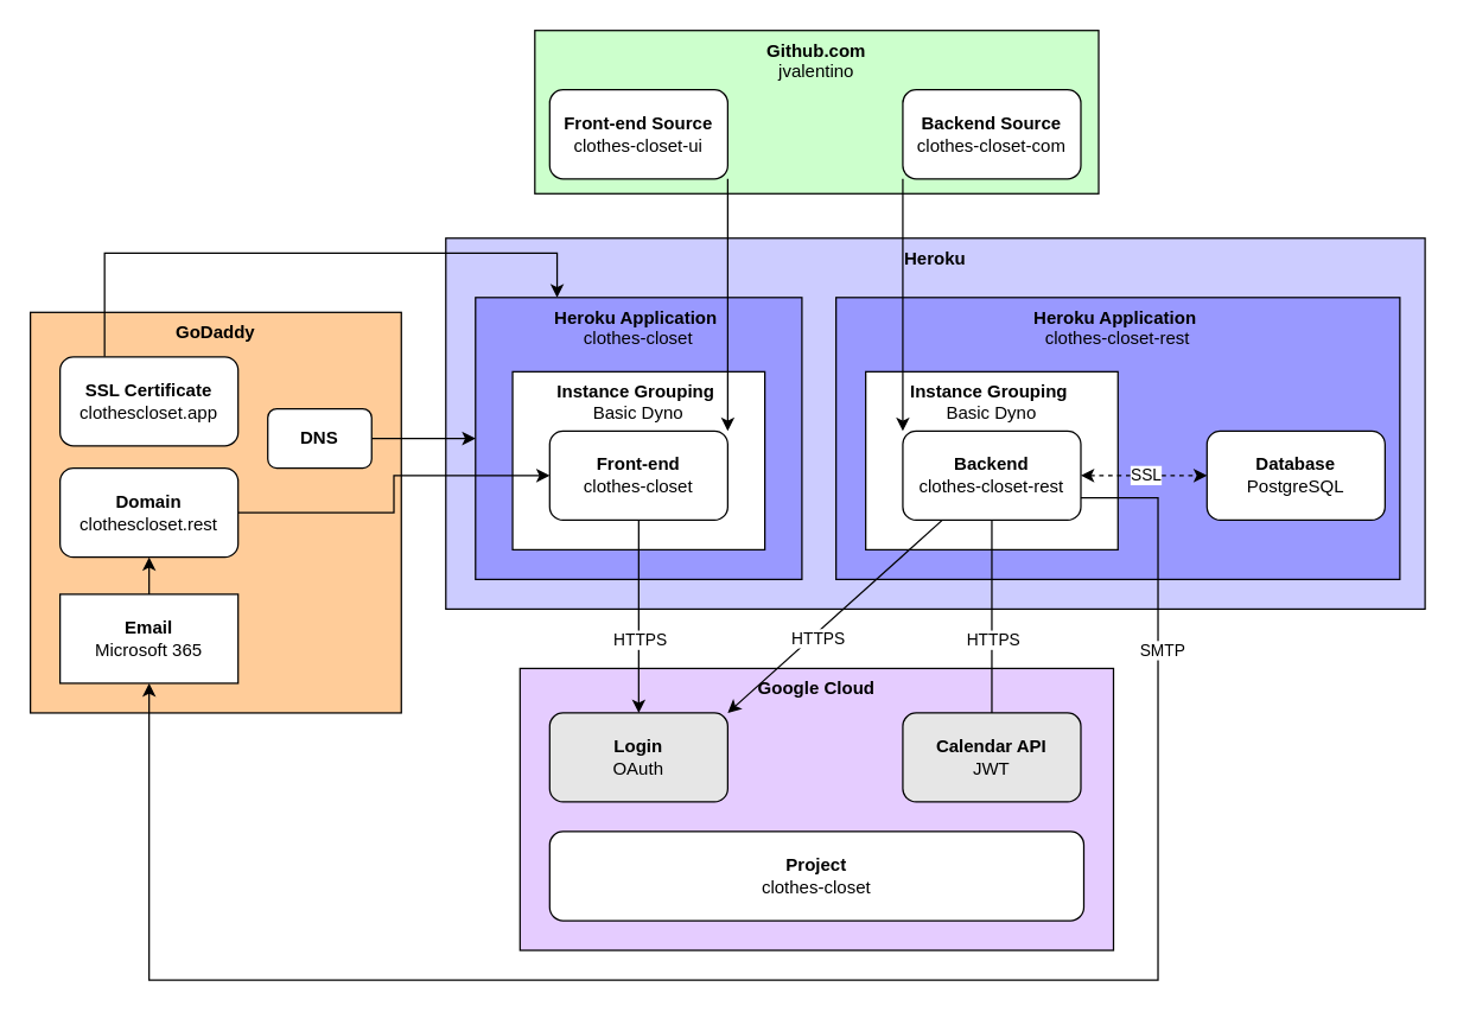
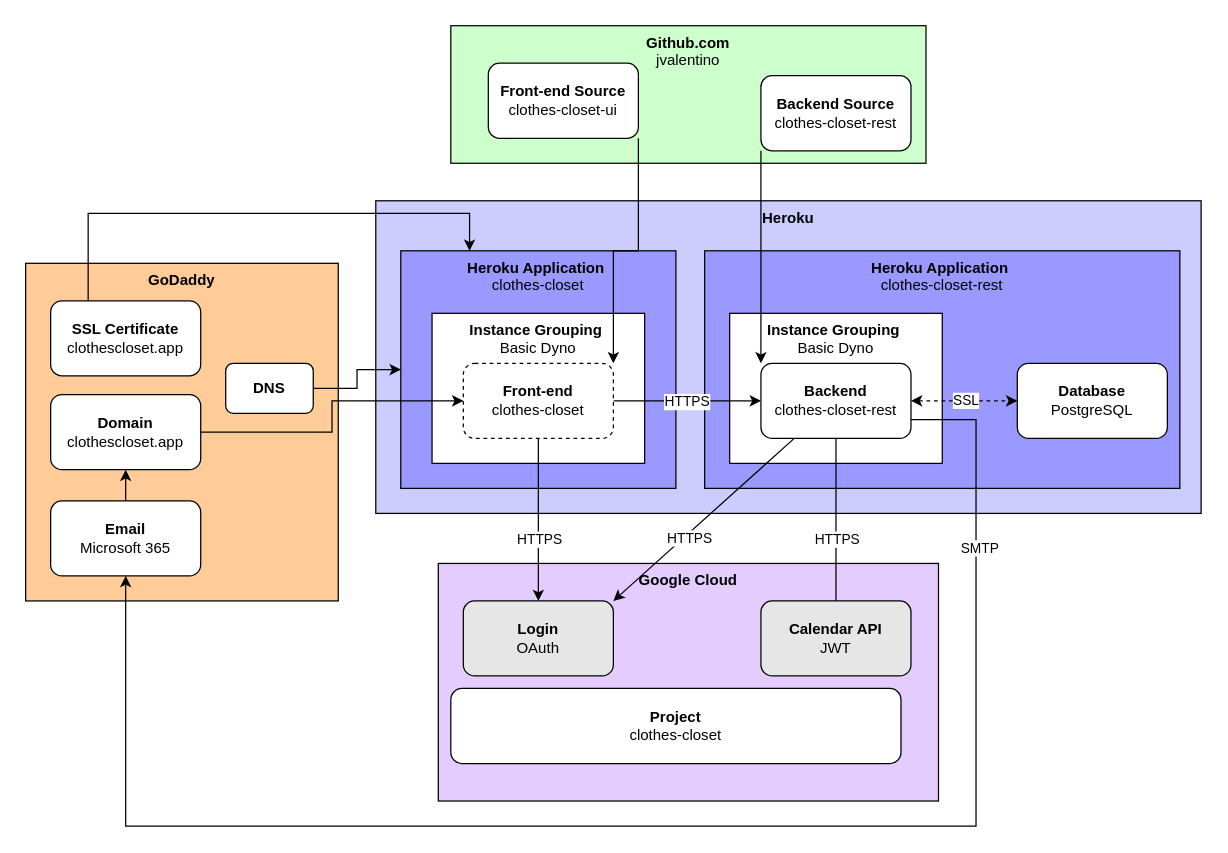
- <mxCell id="24" value="&lt;b&gt;Front-end Source&lt;br&gt;&lt;/b&gt;clothes-closet-ui" style="rounded=1;whiteSpace=wrap;html=1;" parent="1" vertex="1"><mxGeometry x="370" y="60" width="120" height="60" as="geometry" /></mxCell>
+ <mxCell id="24" value="&lt;b&gt;Front-end Source&lt;br&gt;&lt;/b&gt;clothes-closet-ui" style="rounded=1;whiteSpace=wrap;html=1;" parent="1" vertex="1"><mxGeometry x="390" y="50" width="120" height="60" as="geometry" /></mxCell>
- <mxCell id="26" value="&lt;b&gt;Backend Source&lt;br&gt;&lt;/b&gt;clothes-closet-com" style="rounded=1;whiteSpace=wrap;html=1;" parent="1" vertex="1"><mxGeometry x="608" y="60" width="120" height="60" as="geometry" /></mxCell>
+ <mxCell id="26" value="&lt;b&gt;Backend Source&lt;br&gt;&lt;/b&gt;clothes-closet-rest" style="rounded=1;whiteSpace=wrap;html=1;" parent="1" vertex="1"><mxGeometry x="608" y="60" width="120" height="60" as="geometry" /></mxCell>
- <mxCell id="35" value="&lt;b&gt;DNS&lt;/b&gt;" style="rounded=1;whiteSpace=wrap;html=1;" vertex="1" parent="1"><mxGeometry x="180" y="275" width="70" height="40" as="geometry" /></mxCell>
+ <mxCell id="35" value="&lt;b&gt;DNS&lt;/b&gt;" style="rounded=1;whiteSpace=wrap;html=1;" vertex="1" parent="1"><mxGeometry x="180" y="290" width="70" height="40" as="geometry" /></mxCell>
- <mxCell id="14" value="&lt;b&gt;Front-end&lt;br&gt;&lt;/b&gt;clothes-closet" style="rounded=1;whiteSpace=wrap;html=1;" parent="1" vertex="1"><mxGeometry x="370" y="290" width="120" height="60" as="geometry" /></mxCell>
+ <mxCell id="14" value="&lt;b&gt;Front-end&lt;br&gt;&lt;/b&gt;clothes-closet" style="rounded=1;whiteSpace=wrap;html=1;dashed=1;" parent="1" vertex="1"><mxGeometry x="370" y="290" width="120" height="60" as="geometry" /></mxCell>
+ <mxCell id="10" style="edgeStyle=orthogonalEdgeStyle;rounded=0;orthogonalLoop=1;jettySize=auto;html=1;entryX=0;entryY=0.5;entryDx=0;entryDy=0;" parent="1" source="14" target="21" edge="1"><mxGeometry relative="1" as="geometry" /></mxCell>
+ <mxCell id="11" value="HTTPS" style="edgeLabel;html=1;align=center;verticalAlign=middle;resizable=0;points=[];" parent="10" vertex="1" connectable="0"><mxGeometry x="-0.017" relative="1" as="geometry"><mxPoint as="offset" /></mxGeometry></mxCell>
- <mxCell id="31" value="&lt;b&gt;Domain&lt;br&gt;&lt;/b&gt;clothescloset.rest" style="rounded=1;whiteSpace=wrap;html=1;" vertex="1" parent="1"><mxGeometry x="40" y="315" width="120" height="60" as="geometry" /></mxCell>
+ <mxCell id="31" value="&lt;b&gt;Domain&lt;br&gt;&lt;/b&gt;clothescloset.app" style="rounded=1;whiteSpace=wrap;html=1;" vertex="1" parent="1"><mxGeometry x="40" y="315" width="120" height="60" as="geometry" /></mxCell>
- <mxCell id="37" value="&lt;b&gt;Email&lt;br&gt;&lt;/b&gt;Microsoft 365" style="whiteSpace=wrap;html=1;rounded=0;" vertex="1" parent="1"><mxGeometry x="40" y="400" width="120" height="60" as="geometry" /></mxCell>
+ <mxCell id="37" value="&lt;b&gt;Email&lt;br&gt;&lt;/b&gt;Microsoft 365" style="rounded=1;whiteSpace=wrap;html=1;" vertex="1" parent="1"><mxGeometry x="40" y="400" width="120" height="60" as="geometry" /></mxCell>
- <mxCell id="29" value="&lt;b&gt;Project&lt;br&gt;&lt;/b&gt;clothes-closet" style="rounded=1;whiteSpace=wrap;html=1;" parent="1" vertex="1"><mxGeometry x="370" y="560" width="360" height="60" as="geometry" /></mxCell>
+ <mxCell id="29" value="&lt;b&gt;Project&lt;br&gt;&lt;/b&gt;clothes-closet" style="rounded=1;whiteSpace=wrap;html=1;" parent="1" vertex="1"><mxGeometry x="360" y="550" width="360" height="60" as="geometry" /></mxCell>
